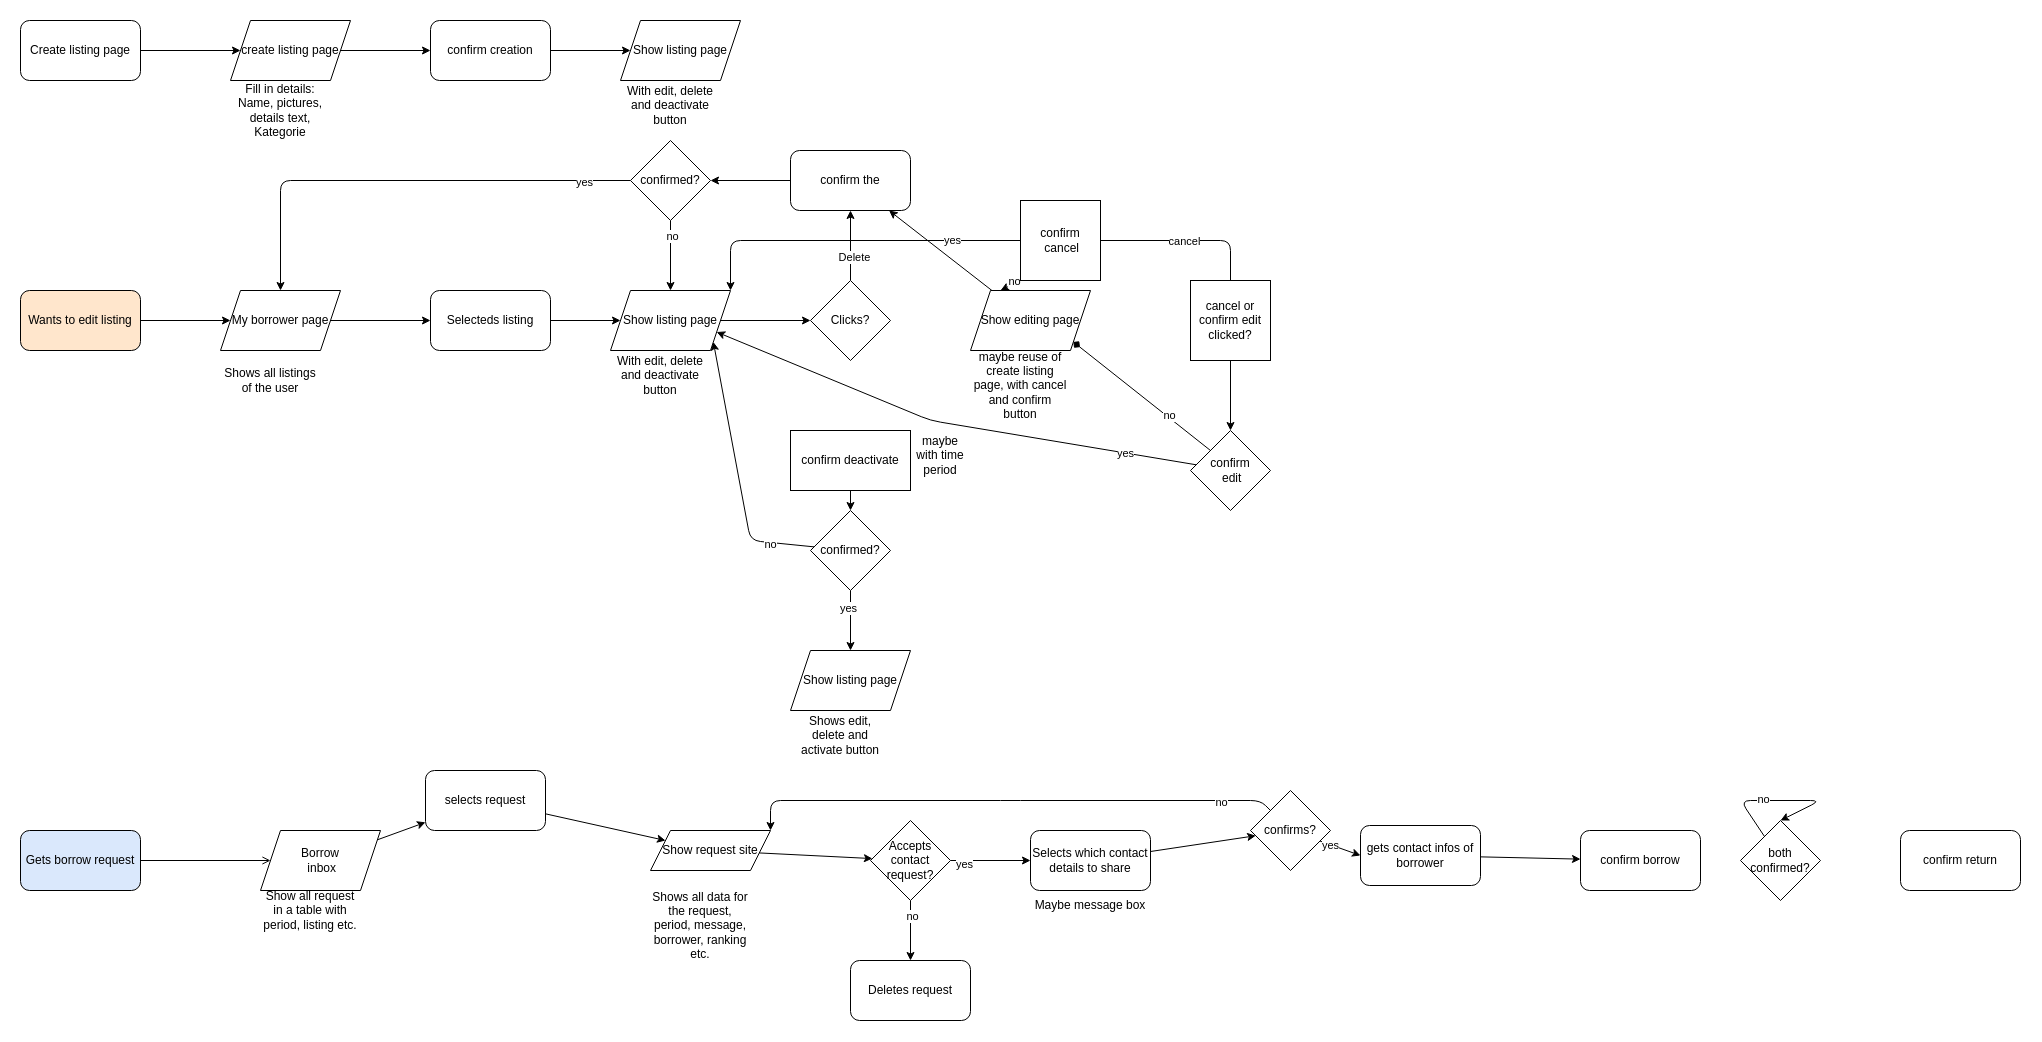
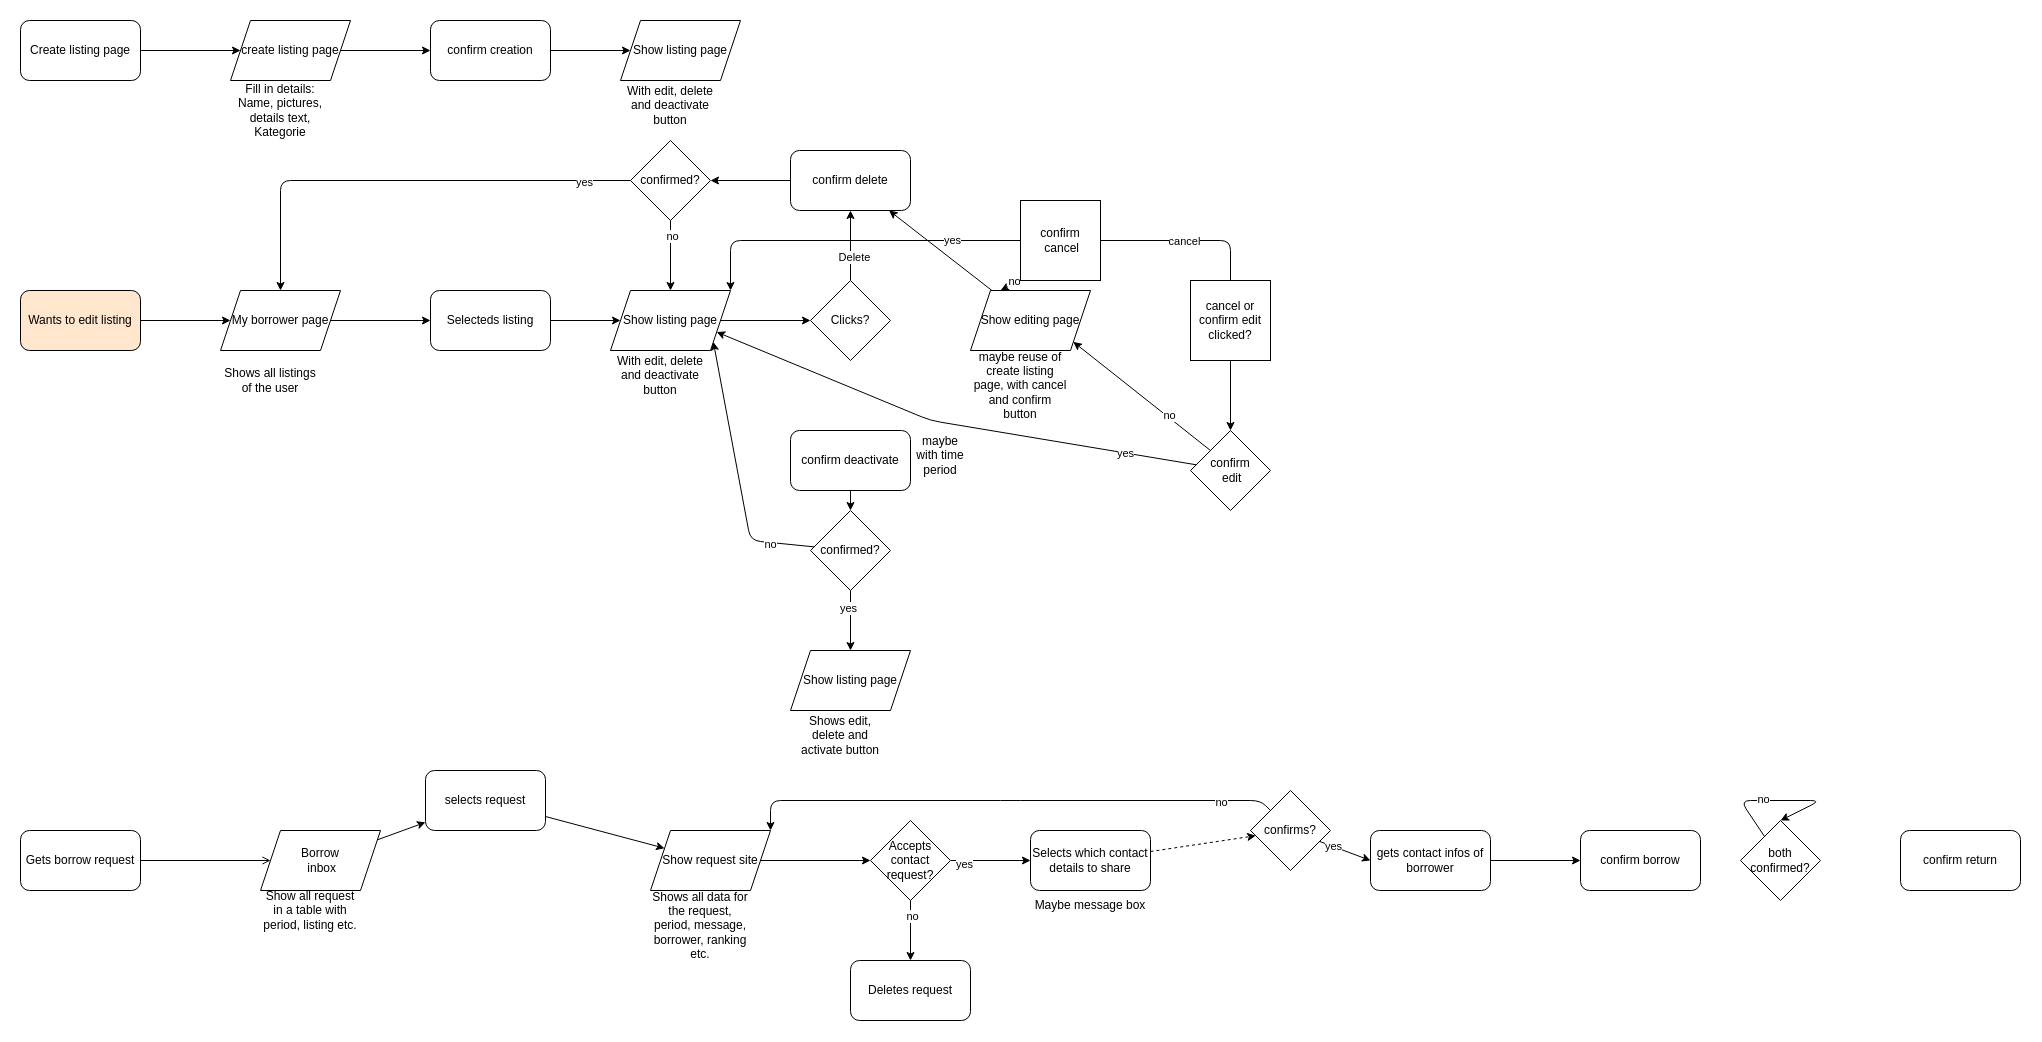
- <mxCell id="25" value="confirm the" style="rounded=1;whiteSpace=wrap;html=1;" parent="1" vertex="1"><mxGeometry x="790" y="150" width="120" height="60" as="geometry" /></mxCell>
+ <mxCell id="25" value="confirm delete" style="rounded=1;whiteSpace=wrap;html=1;" parent="1" vertex="1"><mxGeometry x="790" y="150" width="120" height="60" as="geometry" /></mxCell>
- <mxCell id="54" style="edgeStyle=none;html=1;exitX=0;exitY=0;exitDx=0;exitDy=0;entryX=1;entryY=1;entryDx=0;entryDy=0;endArrow=diamond;" parent="1" source="56" target="42" edge="1"><mxGeometry relative="1" as="geometry" /></mxCell>
+ <mxCell id="54" style="edgeStyle=none;html=1;exitX=0;exitY=0;exitDx=0;exitDy=0;entryX=1;entryY=1;entryDx=0;entryDy=0;" parent="1" source="56" target="42" edge="1"><mxGeometry relative="1" as="geometry" /></mxCell>
- <mxCell id="32" value="confirm deactivate" style="whiteSpace=wrap;html=1;rounded=0;" parent="1" vertex="1"><mxGeometry x="790" y="430" width="120" height="60" as="geometry" /></mxCell>
+ <mxCell id="32" value="confirm deactivate" style="rounded=1;whiteSpace=wrap;html=1;" parent="1" vertex="1"><mxGeometry x="790" y="430" width="120" height="60" as="geometry" /></mxCell>
- <mxCell id="73" style="edgeStyle=none;html=1;" parent="1" source="74" target="80" edge="1"><mxGeometry relative="1" as="geometry" /></mxCell>
+ <mxCell id="73" style="edgeStyle=none;html=1;dashed=1;" parent="1" source="74" target="80" edge="1"><mxGeometry relative="1" as="geometry" /></mxCell>
- <mxCell id="65" value="Show request site" style="shape=parallelogram;perimeter=parallelogramPerimeter;whiteSpace=wrap;html=1;fixedSize=1;" parent="1" vertex="1"><mxGeometry x="650" y="830" width="120" height="40" as="geometry" /></mxCell>
+ <mxCell id="65" value="Show request site" style="shape=parallelogram;perimeter=parallelogramPerimeter;whiteSpace=wrap;html=1;fixedSize=1;" parent="1" vertex="1"><mxGeometry x="650" y="830" width="120" height="60" as="geometry" /></mxCell>
- <mxCell id="82" value="gets contact infos of borrower" style="rounded=1;whiteSpace=wrap;html=1;" parent="1" vertex="1"><mxGeometry x="1360" y="825" width="120" height="60" as="geometry" /></mxCell>
+ <mxCell id="82" value="gets contact infos of borrower" style="rounded=1;whiteSpace=wrap;html=1;" parent="1" vertex="1"><mxGeometry x="1370" y="830" width="120" height="60" as="geometry" /></mxCell>
- <mxCell id="58" value="Gets borrow request" style="rounded=1;whiteSpace=wrap;html=1;fillColor=#dae8fc;" parent="1" vertex="1"><mxGeometry x="20" y="830" width="120" height="60" as="geometry" /></mxCell>
+ <mxCell id="58" value="Gets borrow request" style="rounded=1;whiteSpace=wrap;html=1;" parent="1" vertex="1"><mxGeometry x="20" y="830" width="120" height="60" as="geometry" /></mxCell>
